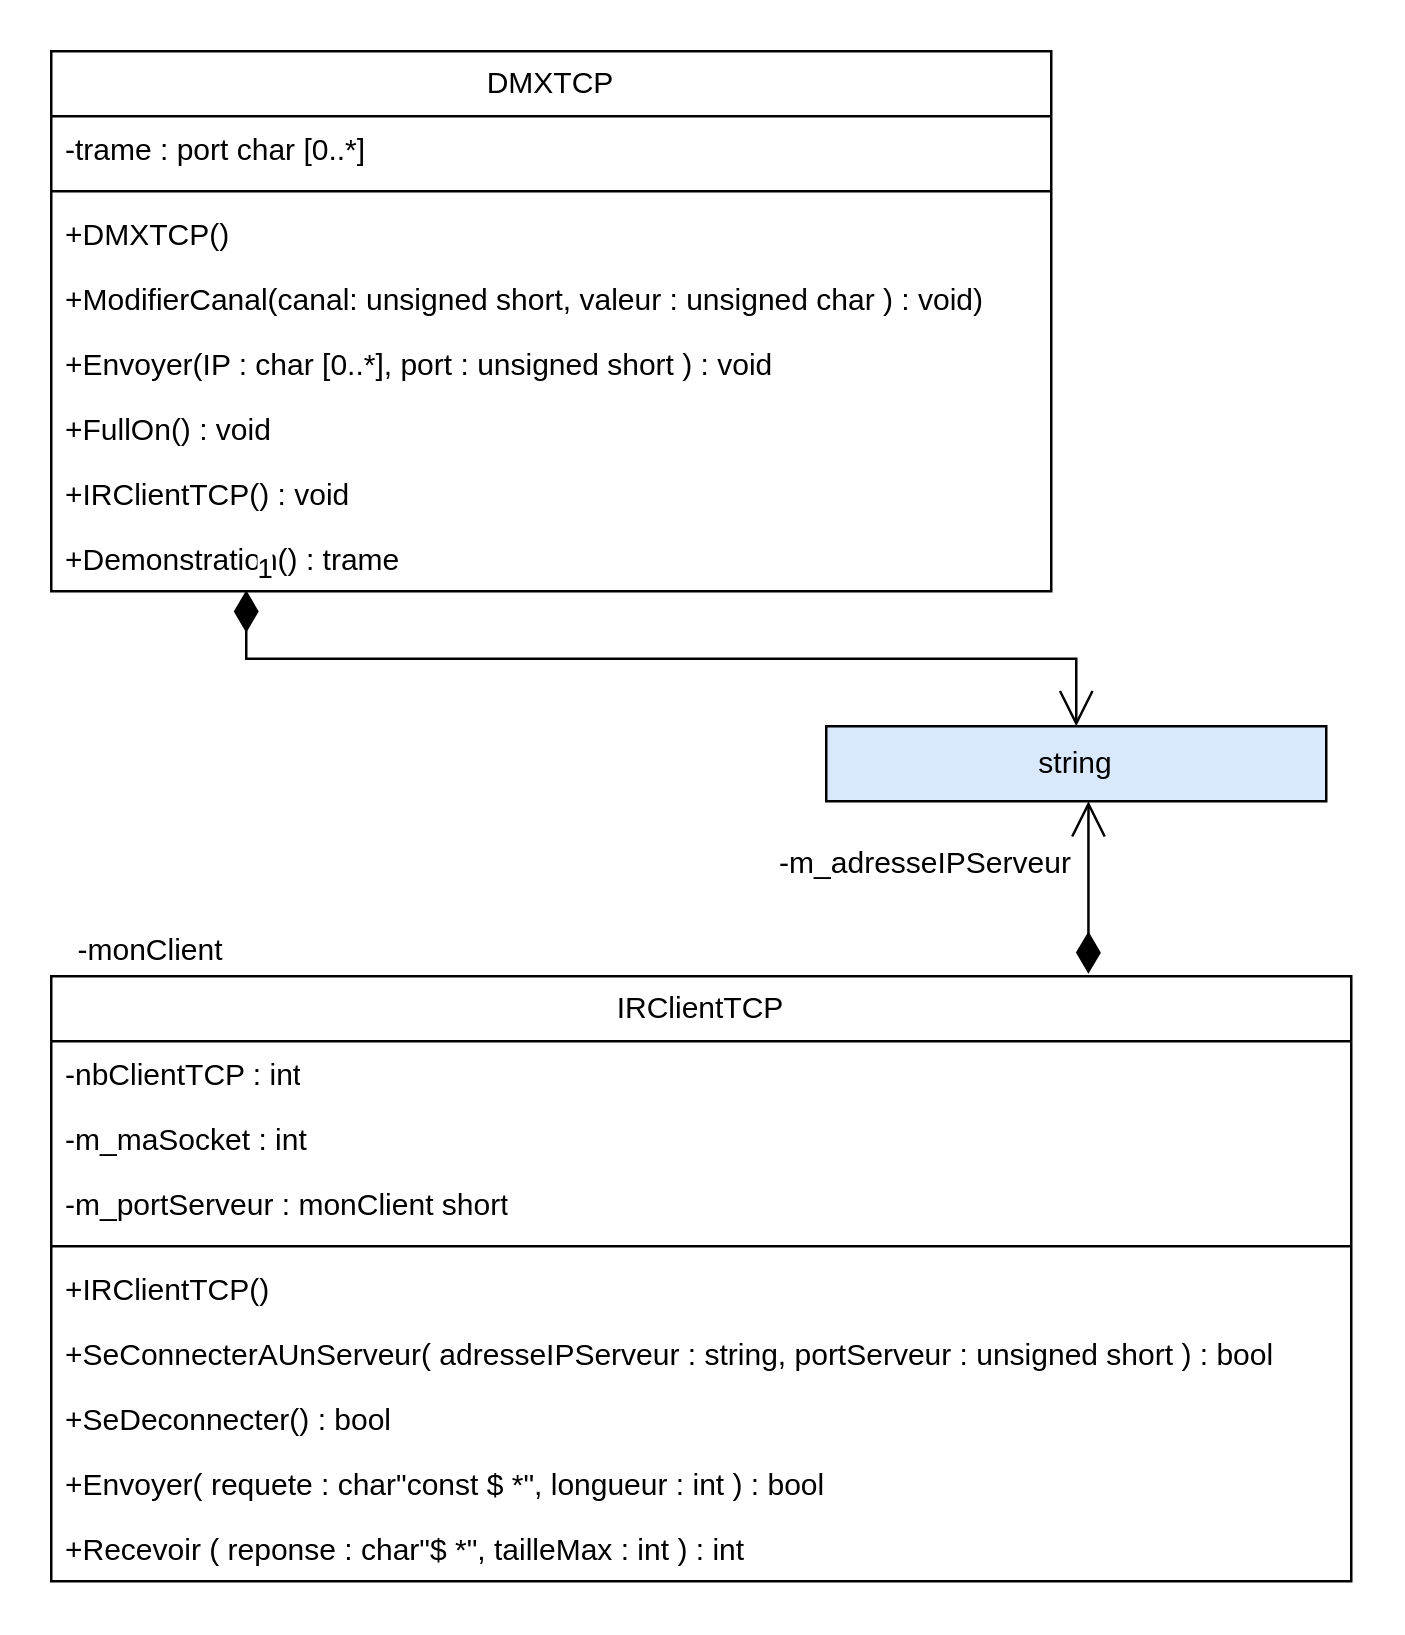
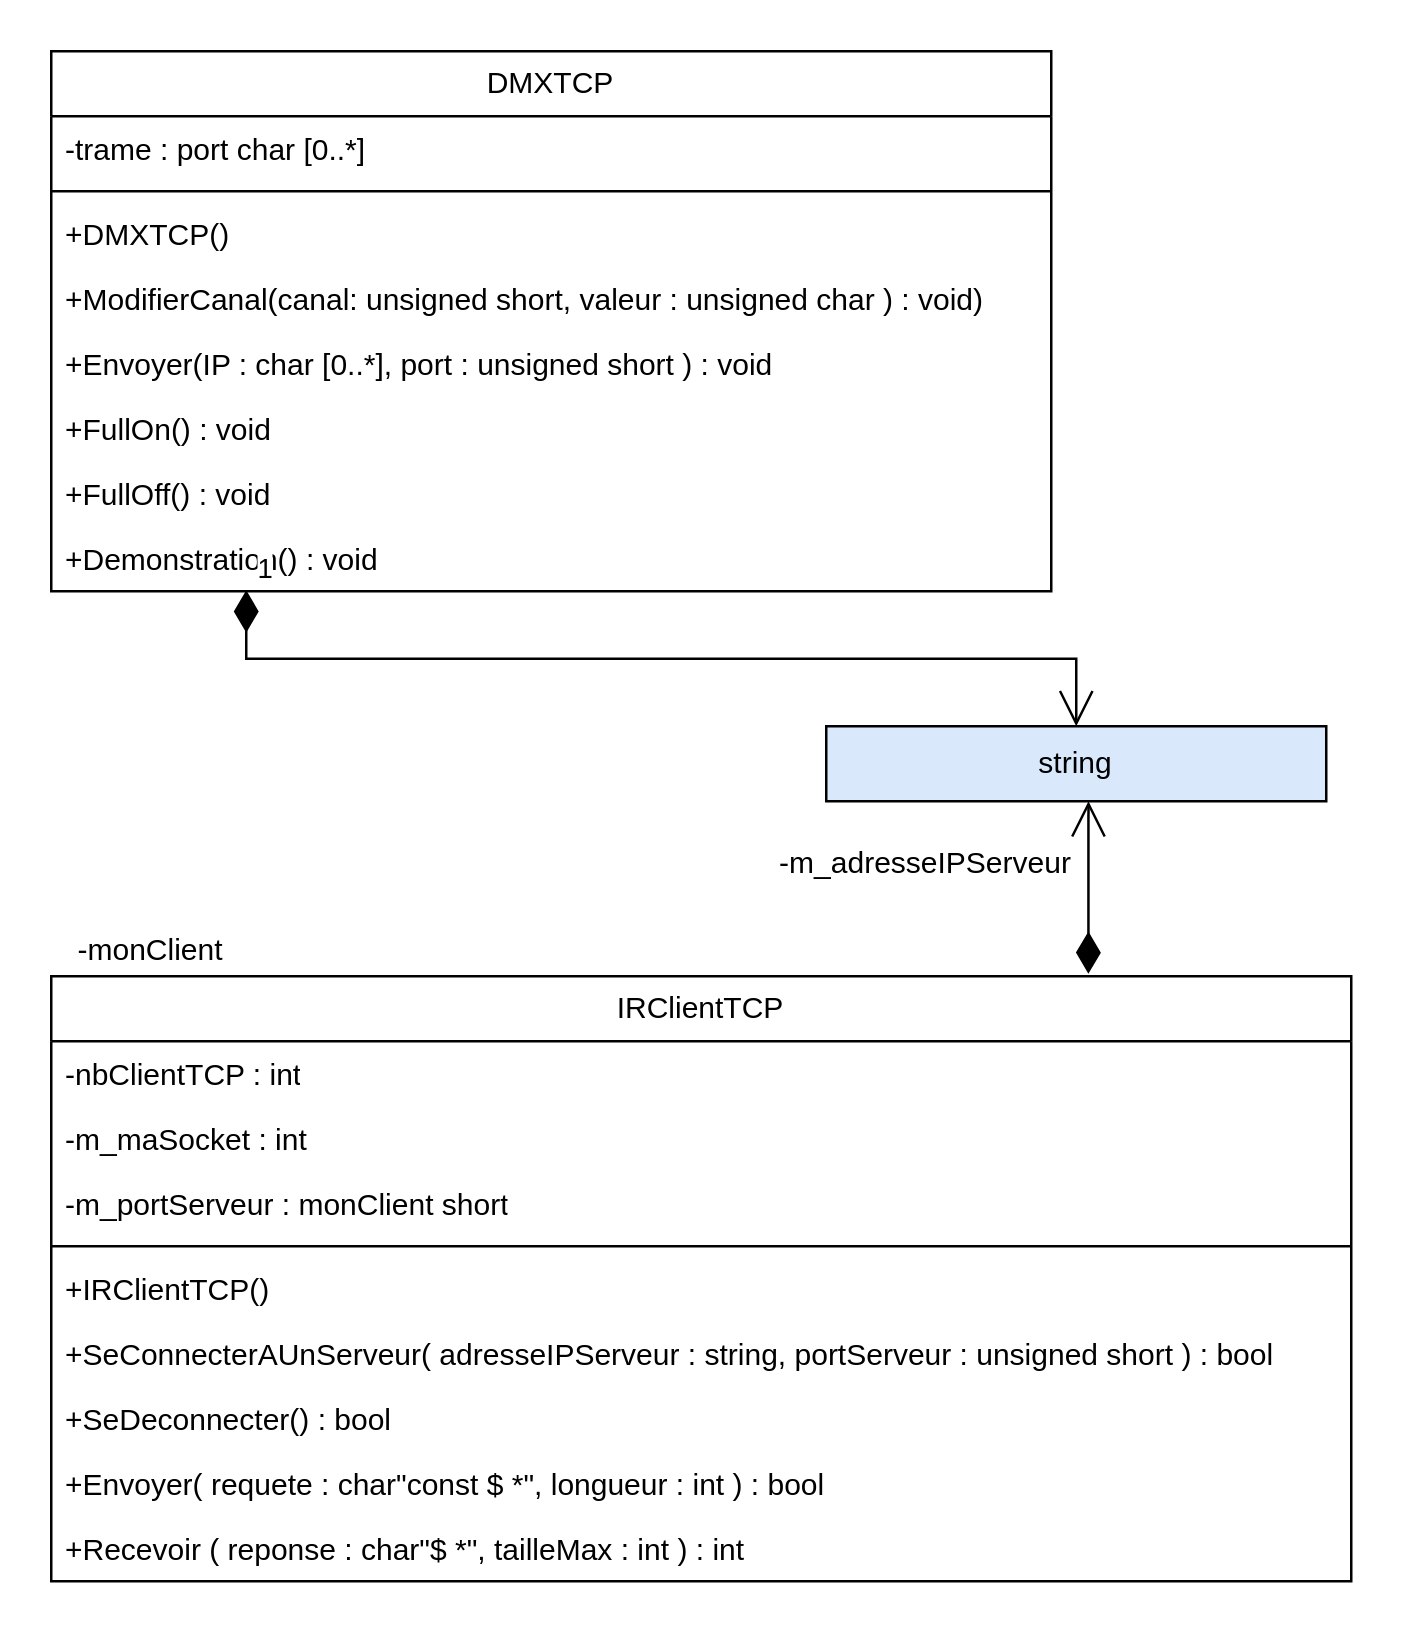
- <mxCell id="9" value="+IRClientTCP() : void" style="text;strokeColor=none;fillColor=none;align=left;verticalAlign=top;spacingLeft=4;spacingRight=4;overflow=hidden;rotatable=0;points=[[0,0.5],[1,0.5]];portConstraint=eastwest;whiteSpace=wrap;html=1;" vertex="1" parent="2"><mxGeometry y="164" width="400" height="26" as="geometry" /></mxCell>
+ <mxCell id="9" value="+FullOff() : void" style="text;strokeColor=none;fillColor=none;align=left;verticalAlign=top;spacingLeft=4;spacingRight=4;overflow=hidden;rotatable=0;points=[[0,0.5],[1,0.5]];portConstraint=eastwest;whiteSpace=wrap;html=1;" vertex="1" parent="2"><mxGeometry y="164" width="400" height="26" as="geometry" /></mxCell>
- <mxCell id="10" value="+Demonstration() : trame" style="text;strokeColor=none;fillColor=none;align=left;verticalAlign=top;spacingLeft=4;spacingRight=4;overflow=hidden;rotatable=0;points=[[0,0.5],[1,0.5]];portConstraint=eastwest;whiteSpace=wrap;html=1;" vertex="1" parent="2"><mxGeometry y="190" width="400" height="26" as="geometry" /></mxCell>
+ <mxCell id="10" value="+Demonstration() : void" style="text;strokeColor=none;fillColor=none;align=left;verticalAlign=top;spacingLeft=4;spacingRight=4;overflow=hidden;rotatable=0;points=[[0,0.5],[1,0.5]];portConstraint=eastwest;whiteSpace=wrap;html=1;" vertex="1" parent="2"><mxGeometry y="190" width="400" height="26" as="geometry" /></mxCell>
